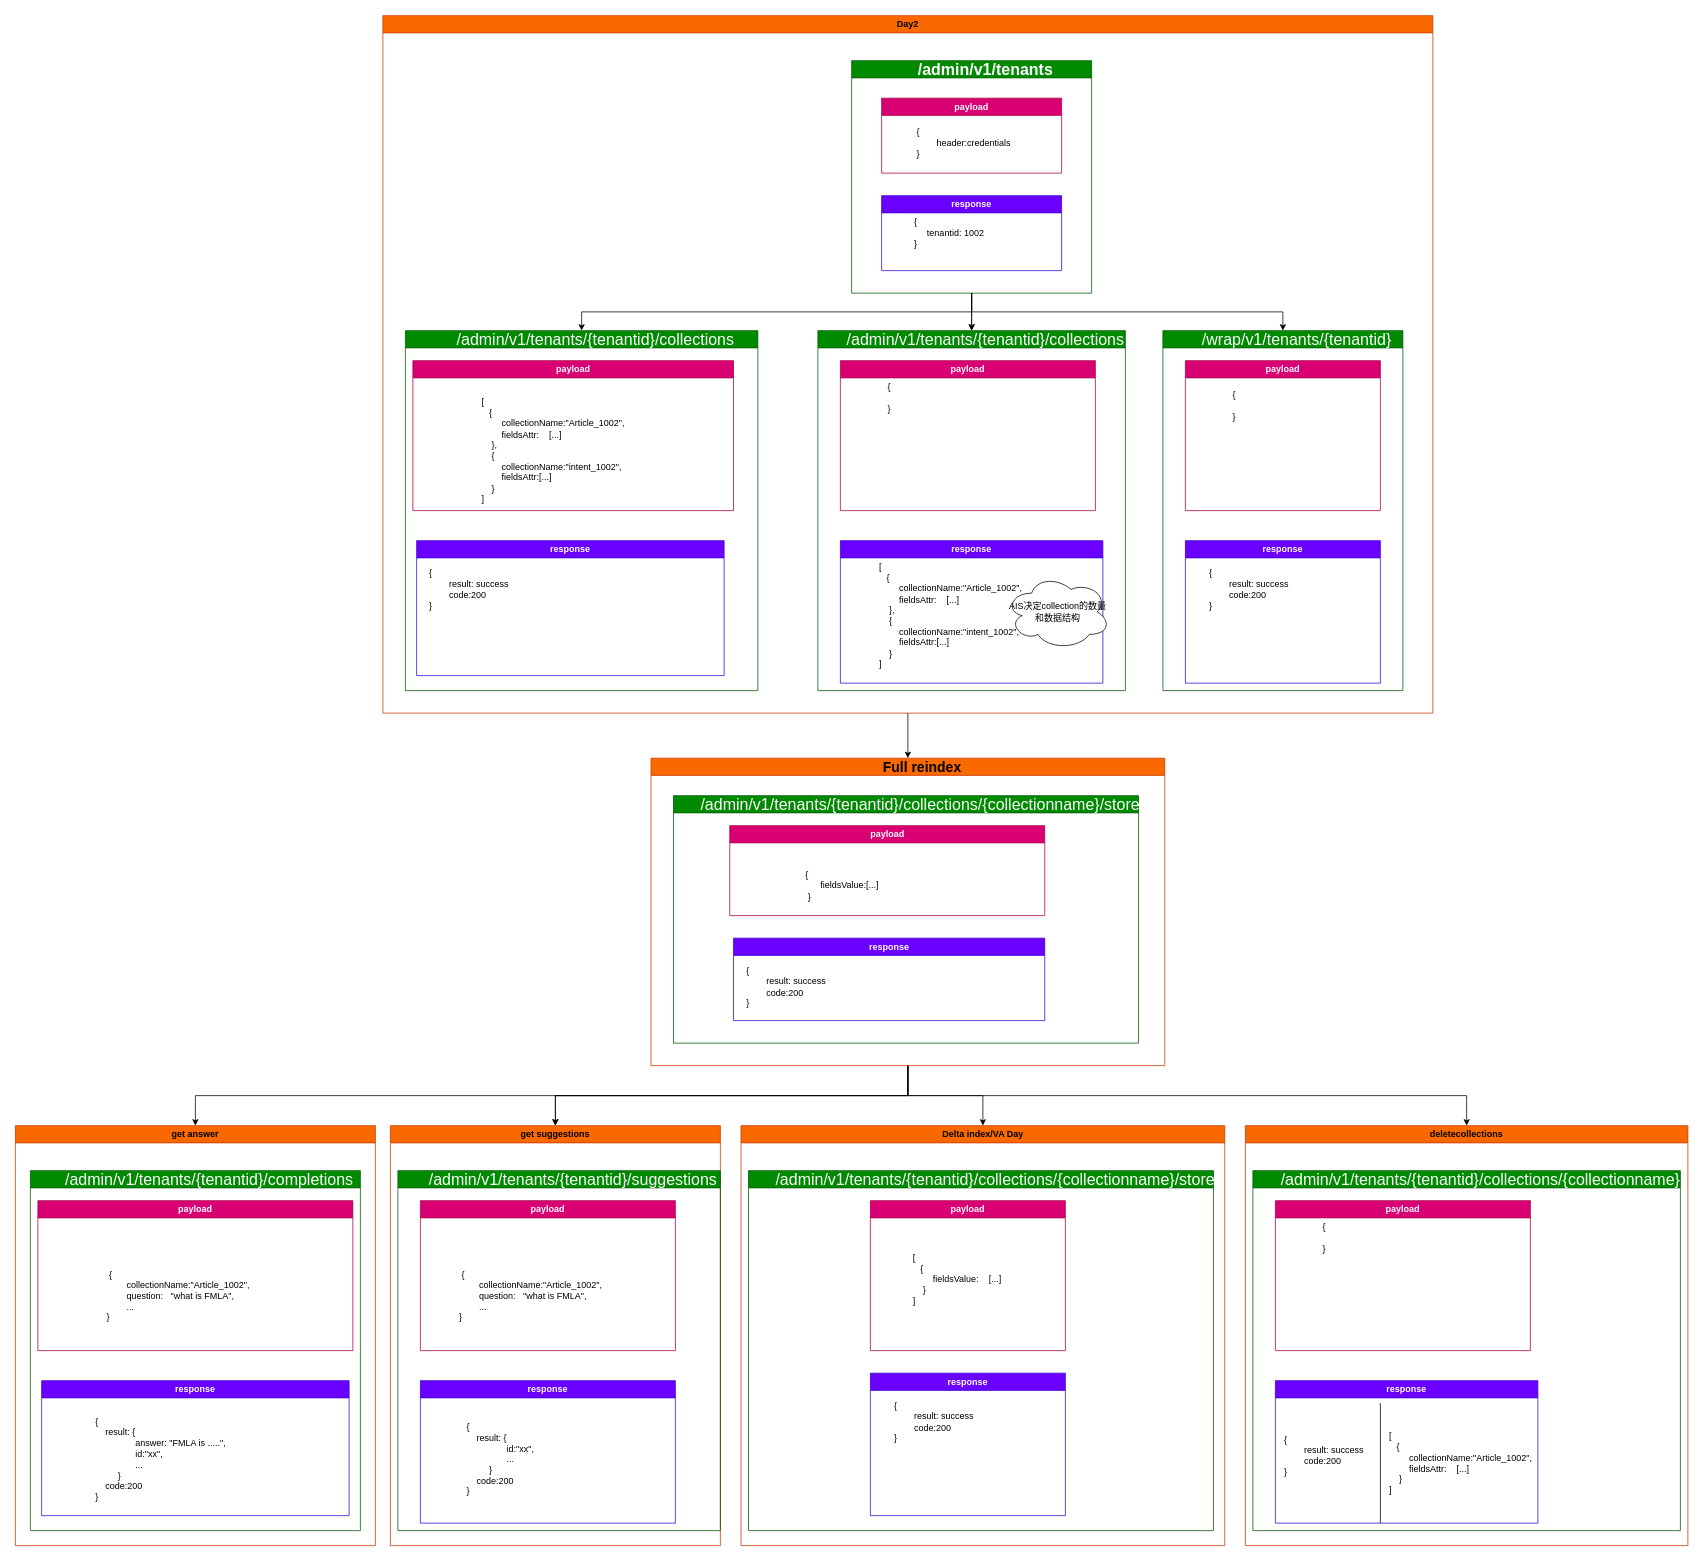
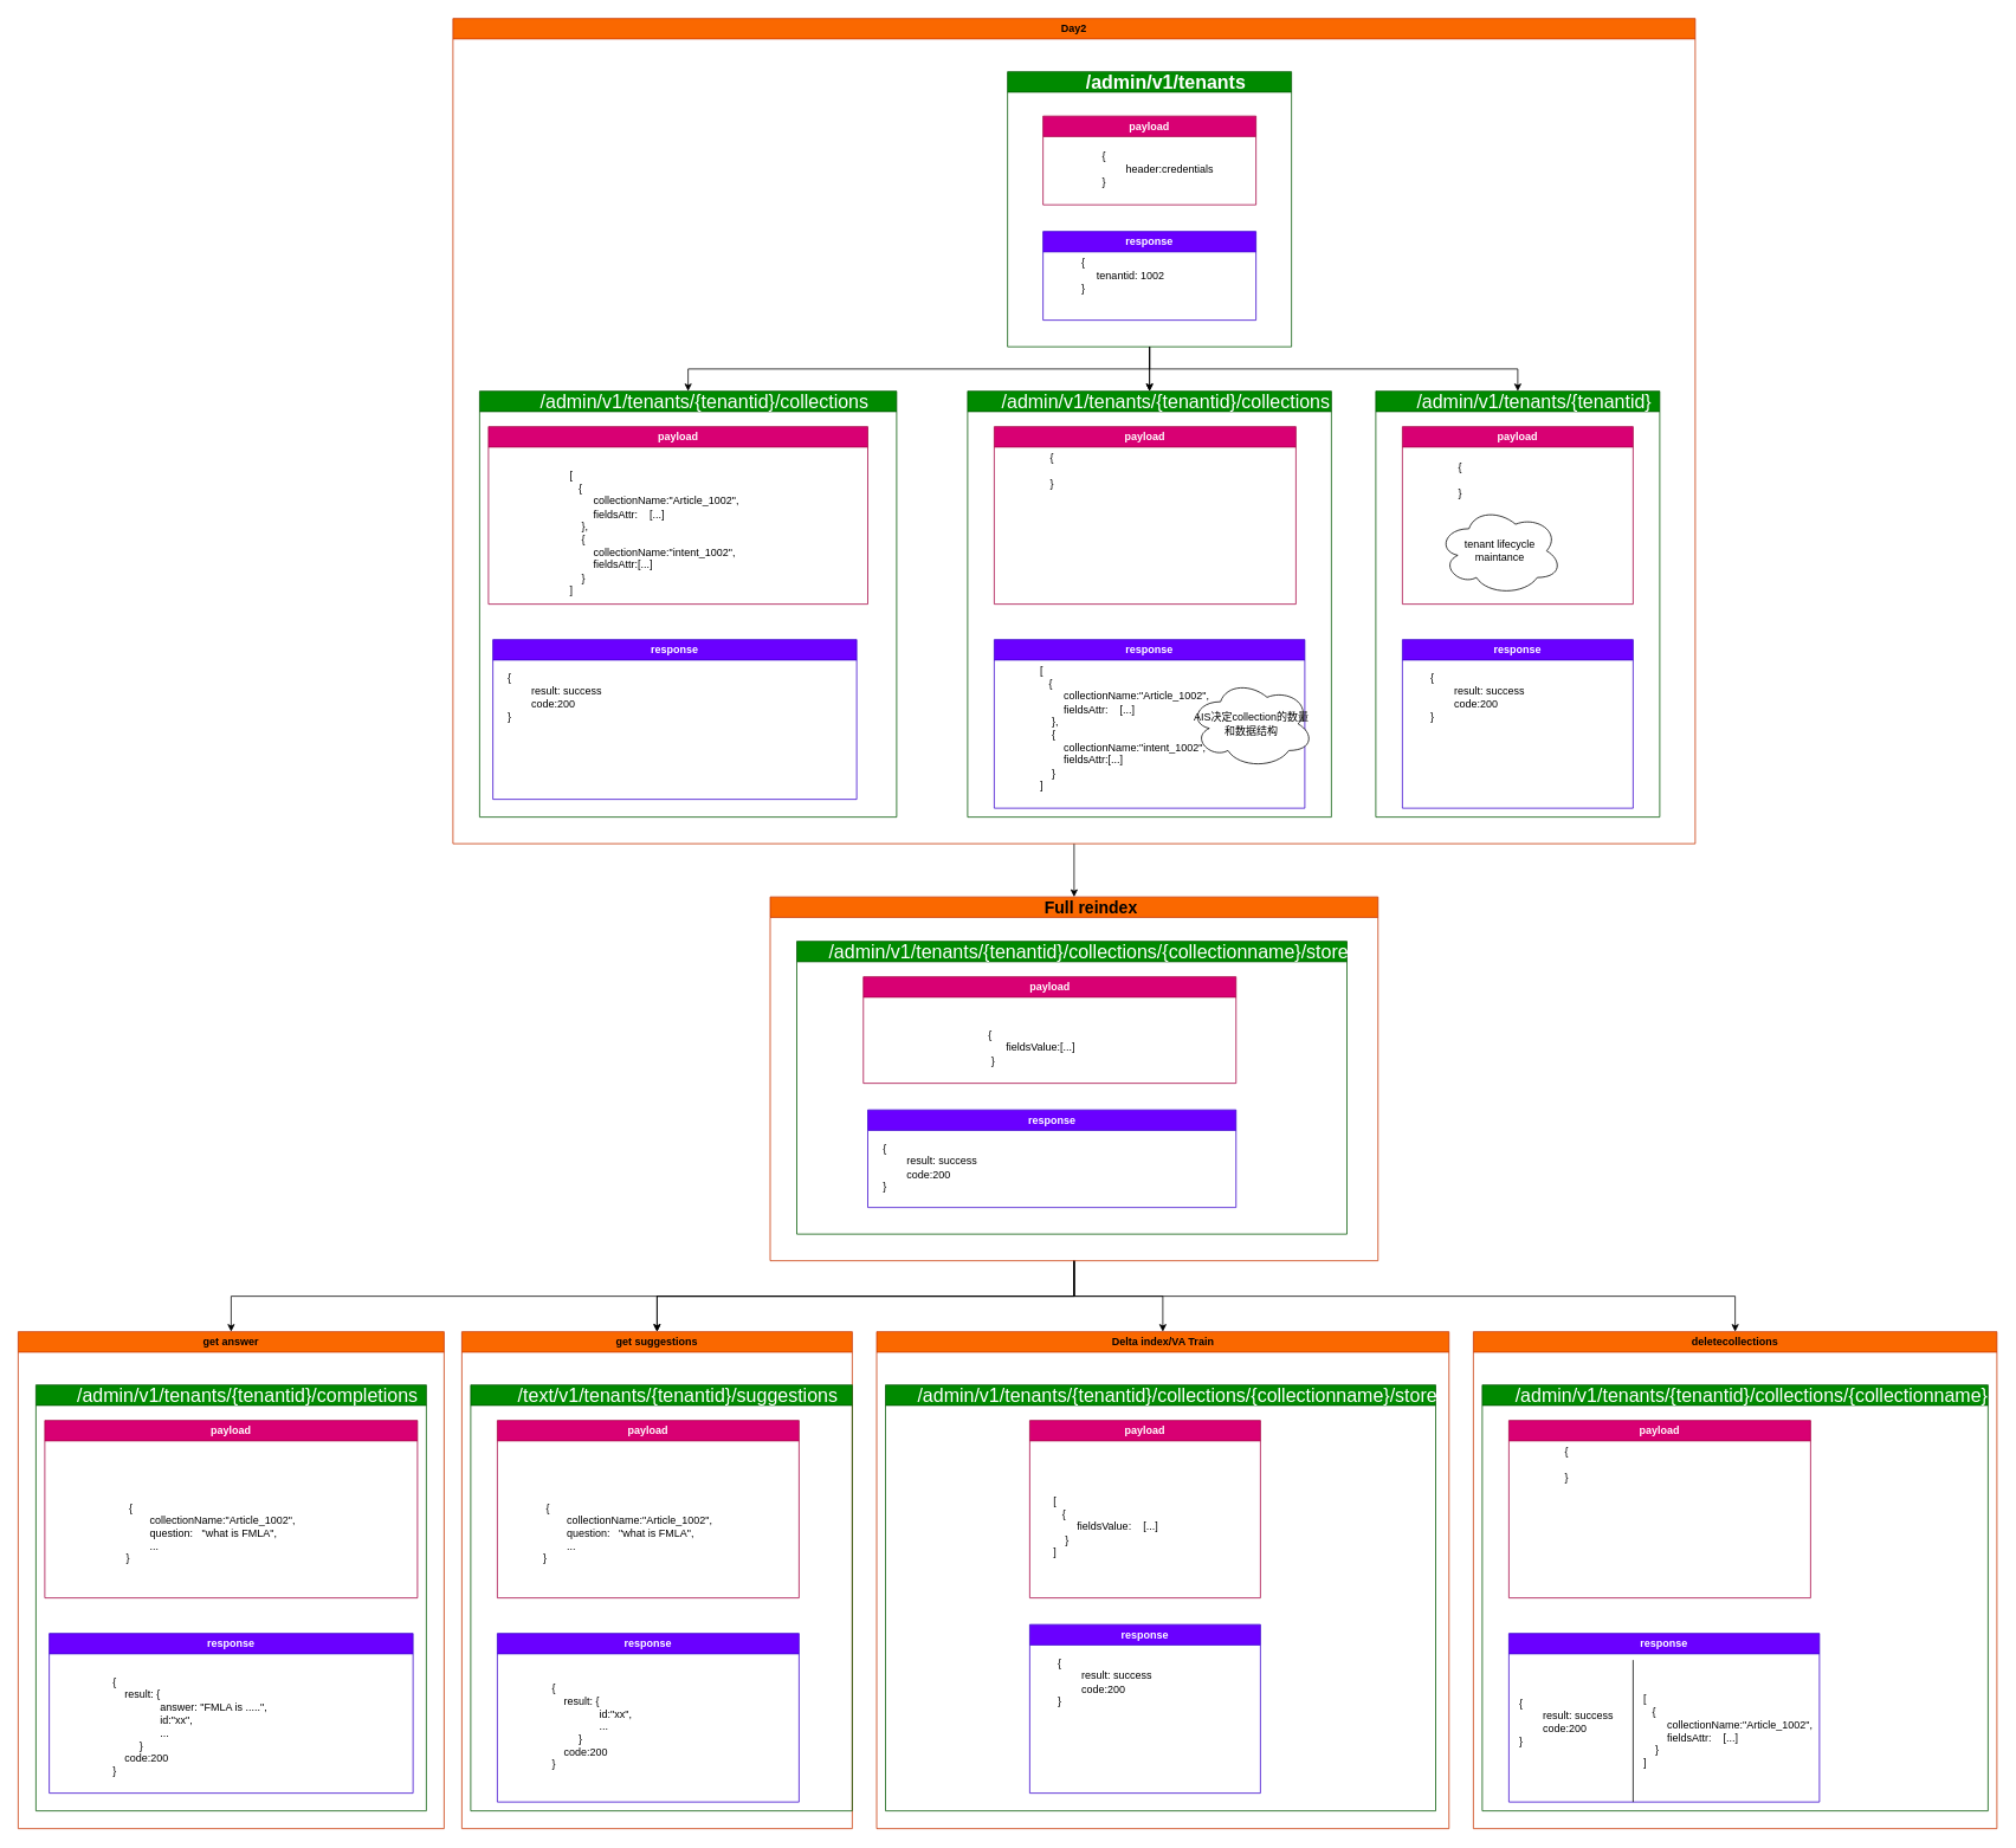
- <mxCell id="22" value="{&lt;br&gt;&lt;span style=&quot;white-space: pre;&quot;&gt;&#09;&lt;/span&gt;header:credentials&lt;br&gt;}" style="text;html=1;align=left;verticalAlign=middle;resizable=0;points=[];autosize=1;strokeColor=none;fillColor=none;" vertex="1" parent="21"><mxGeometry x="45" y="30" width="150" height="60" as="geometry" /></mxCell>
+ <mxCell id="22" value="{&lt;br&gt;&lt;span style=&quot;white-space: pre;&quot;&gt;&#09;&lt;/span&gt;header:credentials&lt;br&gt;}" style="text;html=1;align=left;verticalAlign=middle;resizable=0;points=[];autosize=1;strokeColor=none;fillColor=none;" vertex="1" parent="21"><mxGeometry x="65" y="30" width="150" height="60" as="geometry" /></mxCell>
- <mxCell id="26" value="&lt;div style=&quot;text-align: left; line-height: normal; margin-top: 1pt; margin-left: 0.7in; text-indent: -0.31in; unicode-bidi: embed; vertical-align: baseline;&quot; class=&quot;O1&quot;&gt;&lt;span style=&quot;font-size:16.0pt&quot;&gt;&lt;/span&gt;&lt;span style=&quot;font-size: 16pt; font-family: Arial;&quot;&gt;/wrap/v1/tenants/{tenantid}&lt;/span&gt;&lt;/div&gt;" style="swimlane;whiteSpace=wrap;html=1;fillColor=#008a00;fontColor=#ffffff;strokeColor=#005700;fontStyle=0" vertex="1" parent="13"><mxGeometry x="1040" y="420" width="320" height="480" as="geometry" /></mxCell>
+ <mxCell id="26" value="&lt;div style=&quot;text-align: left; line-height: normal; margin-top: 1pt; margin-left: 0.7in; text-indent: -0.31in; unicode-bidi: embed; vertical-align: baseline;&quot; class=&quot;O1&quot;&gt;&lt;span style=&quot;font-size:16.0pt&quot;&gt;&lt;/span&gt;&lt;span style=&quot;font-size: 16pt; font-family: Arial;&quot;&gt;/admin/v1/tenants/{tenantid}&lt;/span&gt;&lt;/div&gt;" style="swimlane;whiteSpace=wrap;html=1;fillColor=#008a00;fontColor=#ffffff;strokeColor=#005700;fontStyle=0" vertex="1" parent="13"><mxGeometry x="1040" y="420" width="320" height="480" as="geometry" /></mxCell>
+ <mxCell id="29" value="tenant lifecycle&lt;br&gt;maintance" style="ellipse;shape=cloud;whiteSpace=wrap;html=1;" vertex="1" parent="27"><mxGeometry x="40" y="90" width="140" height="100" as="geometry" /></mxCell>
- <mxCell id="9" value="&lt;div style=&quot;border-color: var(--border-color);&quot;&gt;&amp;nbsp;&amp;nbsp;{&lt;/div&gt;&lt;div style=&quot;border-color: var(--border-color);&quot;&gt;&lt;span style=&quot;white-space: pre;&quot;&gt;&#09;&lt;/span&gt;fieldsValue:[...&lt;span style=&quot;border-color: var(--border-color); background-color: initial;&quot;&gt;]&lt;/span&gt;&lt;/div&gt;&lt;div style=&quot;border-color: var(--border-color);&quot;&gt;&lt;span style=&quot;border-color: var(--border-color);&quot;&gt;&lt;span style=&quot;border-color: var(--border-color);&quot;&gt;&lt;span style=&quot;border-color: var(--border-color);&quot;&gt;&amp;nbsp;&amp;nbsp;&amp;nbsp;&lt;/span&gt;&lt;/span&gt;}&lt;/span&gt;&lt;/div&gt;" style="text;html=1;align=left;verticalAlign=middle;resizable=0;points=[];autosize=1;strokeColor=none;fillColor=none;" vertex="1" parent="8"><mxGeometry x="92.5" y="50" width="130" height="60" as="geometry" /></mxCell>
+ <mxCell id="9" value="&lt;div style=&quot;border-color: var(--border-color);&quot;&gt;&amp;nbsp;&amp;nbsp;{&lt;/div&gt;&lt;div style=&quot;border-color: var(--border-color);&quot;&gt;&lt;span style=&quot;white-space: pre;&quot;&gt;&#09;&lt;/span&gt;fieldsValue:[...&lt;span style=&quot;border-color: var(--border-color); background-color: initial;&quot;&gt;]&lt;/span&gt;&lt;/div&gt;&lt;div style=&quot;border-color: var(--border-color);&quot;&gt;&lt;span style=&quot;border-color: var(--border-color);&quot;&gt;&lt;span style=&quot;border-color: var(--border-color);&quot;&gt;&lt;span style=&quot;border-color: var(--border-color);&quot;&gt;&amp;nbsp;&amp;nbsp;&amp;nbsp;&lt;/span&gt;&lt;/span&gt;}&lt;/span&gt;&lt;/div&gt;" style="text;html=1;align=left;verticalAlign=middle;resizable=0;points=[];autosize=1;strokeColor=none;fillColor=none;" vertex="1" parent="8"><mxGeometry x="132.5" y="50" width="130" height="60" as="geometry" /></mxCell>
- <mxCell id="46" value="Delta index/VA Day" style="swimlane;whiteSpace=wrap;html=1;fillColor=#fa6800;fontColor=#000000;strokeColor=#C73500;" vertex="1" parent="1"><mxGeometry x="987.5" y="1500" width="645" height="560" as="geometry" /></mxCell>
+ <mxCell id="46" value="Delta index/VA Train" style="swimlane;whiteSpace=wrap;html=1;fillColor=#fa6800;fontColor=#000000;strokeColor=#C73500;" vertex="1" parent="1"><mxGeometry x="987.5" y="1500" width="645" height="560" as="geometry" /></mxCell>
- <mxCell id="54" value="&lt;div style=&quot;text-align: left; line-height: normal; margin-top: 1pt; margin-left: 0.7in; text-indent: -0.31in; unicode-bidi: embed; vertical-align: baseline;&quot; class=&quot;O1&quot;&gt;&lt;span style=&quot;font-size:16.0pt&quot;&gt;&lt;/span&gt;&lt;span style=&quot;font-size: 16pt; font-family: Arial;&quot;&gt;/admin/v1/tenants/{tenantid}/suggestions&lt;/span&gt;&lt;/div&gt;" style="swimlane;whiteSpace=wrap;html=1;fillColor=#008a00;fontColor=#ffffff;strokeColor=#005700;fontStyle=0" vertex="1" parent="53"><mxGeometry x="10" y="60" width="430" height="480" as="geometry" /></mxCell>
+ <mxCell id="54" value="&lt;div style=&quot;text-align: left; line-height: normal; margin-top: 1pt; margin-left: 0.7in; text-indent: -0.31in; unicode-bidi: embed; vertical-align: baseline;&quot; class=&quot;O1&quot;&gt;&lt;span style=&quot;font-size:16.0pt&quot;&gt;&lt;/span&gt;&lt;span style=&quot;font-size: 16pt; font-family: Arial;&quot;&gt;/text/v1/tenants/{tenantid}/suggestions&lt;/span&gt;&lt;/div&gt;" style="swimlane;whiteSpace=wrap;html=1;fillColor=#008a00;fontColor=#ffffff;strokeColor=#005700;fontStyle=0" vertex="1" parent="53"><mxGeometry x="10" y="60" width="430" height="480" as="geometry" /></mxCell>
- <mxCell id="49" value="&lt;div&gt;[&lt;/div&gt;&lt;div&gt;&amp;nbsp; &amp;nbsp;{&lt;/div&gt;&lt;div&gt;&lt;span style=&quot;&quot;&gt;&lt;span style=&quot;&quot;&gt;&lt;span style=&quot;white-space: pre;&quot;&gt;&amp;nbsp;&amp;nbsp;&amp;nbsp;&amp;nbsp;&lt;/span&gt;&lt;span style=&quot;white-space: pre;&quot;&gt;&amp;nbsp;&amp;nbsp;&amp;nbsp;&amp;nbsp;&lt;/span&gt;&lt;/span&gt;fieldsValue:&lt;span style=&quot;&quot;&gt;&lt;span style=&quot;white-space: pre;&quot;&gt;&amp;nbsp;&amp;nbsp;&amp;nbsp;&amp;nbsp;&lt;/span&gt;&lt;/span&gt;[...&lt;/span&gt;&lt;span style=&quot;background-color: initial;&quot;&gt;]&lt;/span&gt;&lt;/div&gt;&lt;div&gt;&lt;span style=&quot;&quot;&gt;&lt;span style=&quot;&quot;&gt;&lt;span style=&quot;white-space: pre;&quot;&gt;&amp;nbsp;&amp;nbsp;&amp;nbsp;&amp;nbsp;&lt;/span&gt;&lt;/span&gt;}&lt;/span&gt;&lt;/div&gt;&lt;div&gt;]&lt;/div&gt;" style="text;html=1;align=left;verticalAlign=middle;resizable=0;points=[];autosize=1;strokeColor=none;fillColor=none;" vertex="1" parent="48"><mxGeometry x="55" y="60" width="140" height="90" as="geometry" /></mxCell>
+ <mxCell id="49" value="&lt;div&gt;[&lt;/div&gt;&lt;div&gt;&amp;nbsp; &amp;nbsp;{&lt;/div&gt;&lt;div&gt;&lt;span style=&quot;&quot;&gt;&lt;span style=&quot;&quot;&gt;&lt;span style=&quot;white-space: pre;&quot;&gt;&amp;nbsp;&amp;nbsp;&amp;nbsp;&amp;nbsp;&lt;/span&gt;&lt;span style=&quot;white-space: pre;&quot;&gt;&amp;nbsp;&amp;nbsp;&amp;nbsp;&amp;nbsp;&lt;/span&gt;&lt;/span&gt;fieldsValue:&lt;span style=&quot;&quot;&gt;&lt;span style=&quot;white-space: pre;&quot;&gt;&amp;nbsp;&amp;nbsp;&amp;nbsp;&amp;nbsp;&lt;/span&gt;&lt;/span&gt;[...&lt;/span&gt;&lt;span style=&quot;background-color: initial;&quot;&gt;]&lt;/span&gt;&lt;/div&gt;&lt;div&gt;&lt;span style=&quot;&quot;&gt;&lt;span style=&quot;&quot;&gt;&lt;span style=&quot;white-space: pre;&quot;&gt;&amp;nbsp;&amp;nbsp;&amp;nbsp;&amp;nbsp;&lt;/span&gt;&lt;/span&gt;}&lt;/span&gt;&lt;/div&gt;&lt;div&gt;]&lt;/div&gt;" style="text;html=1;align=left;verticalAlign=middle;resizable=0;points=[];autosize=1;strokeColor=none;fillColor=none;" vertex="1" parent="48"><mxGeometry x="25" y="75" width="140" height="90" as="geometry" /></mxCell>
